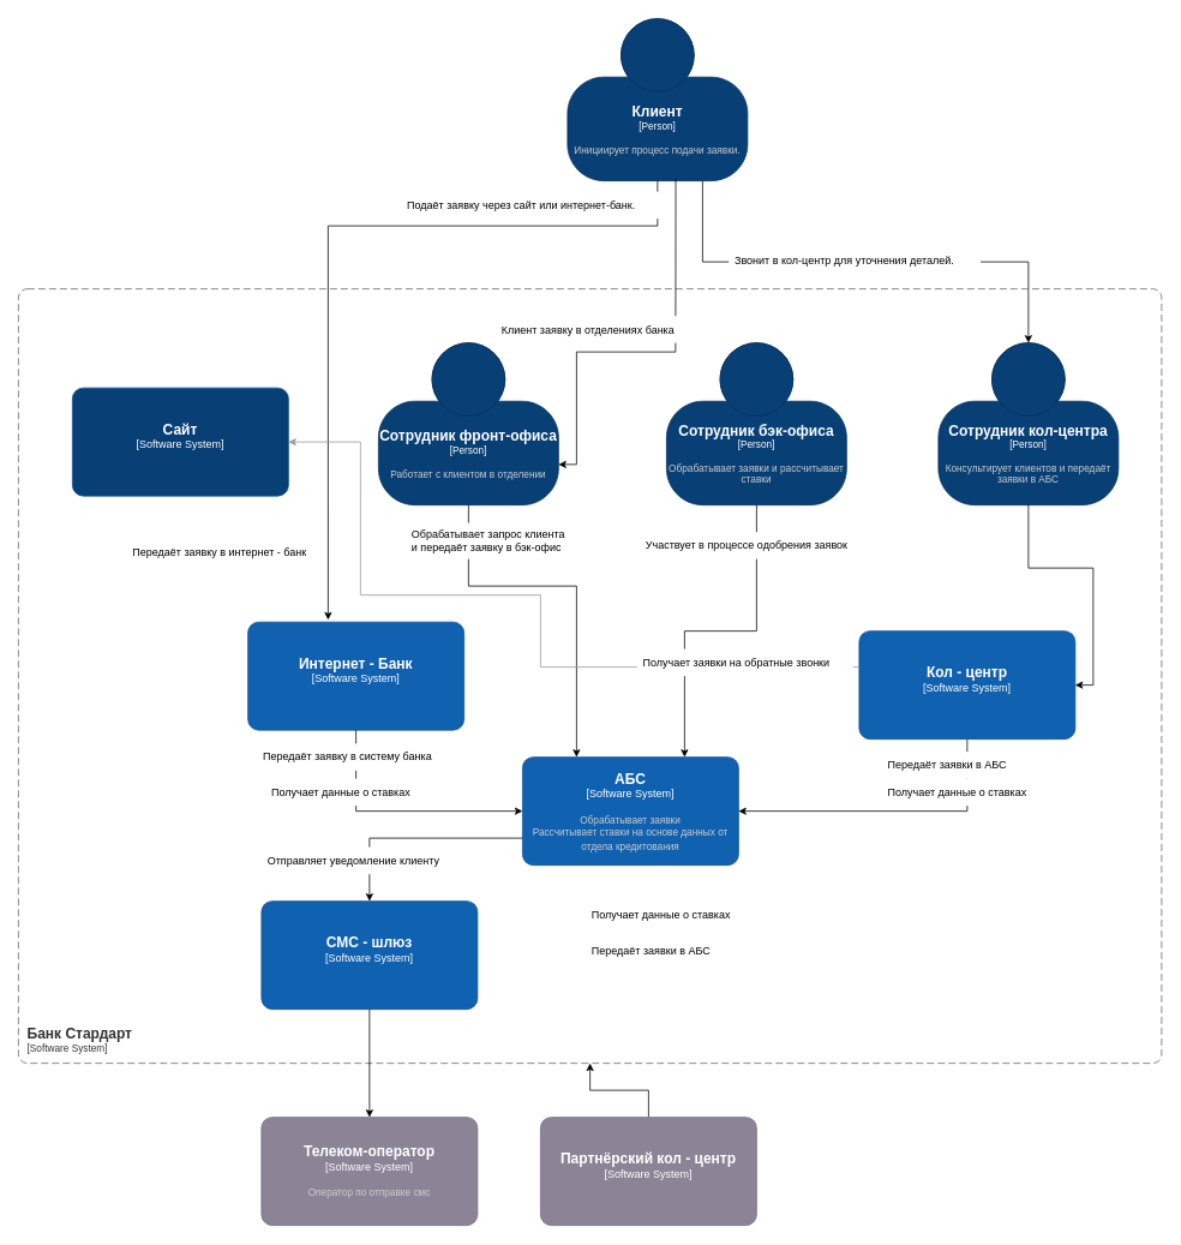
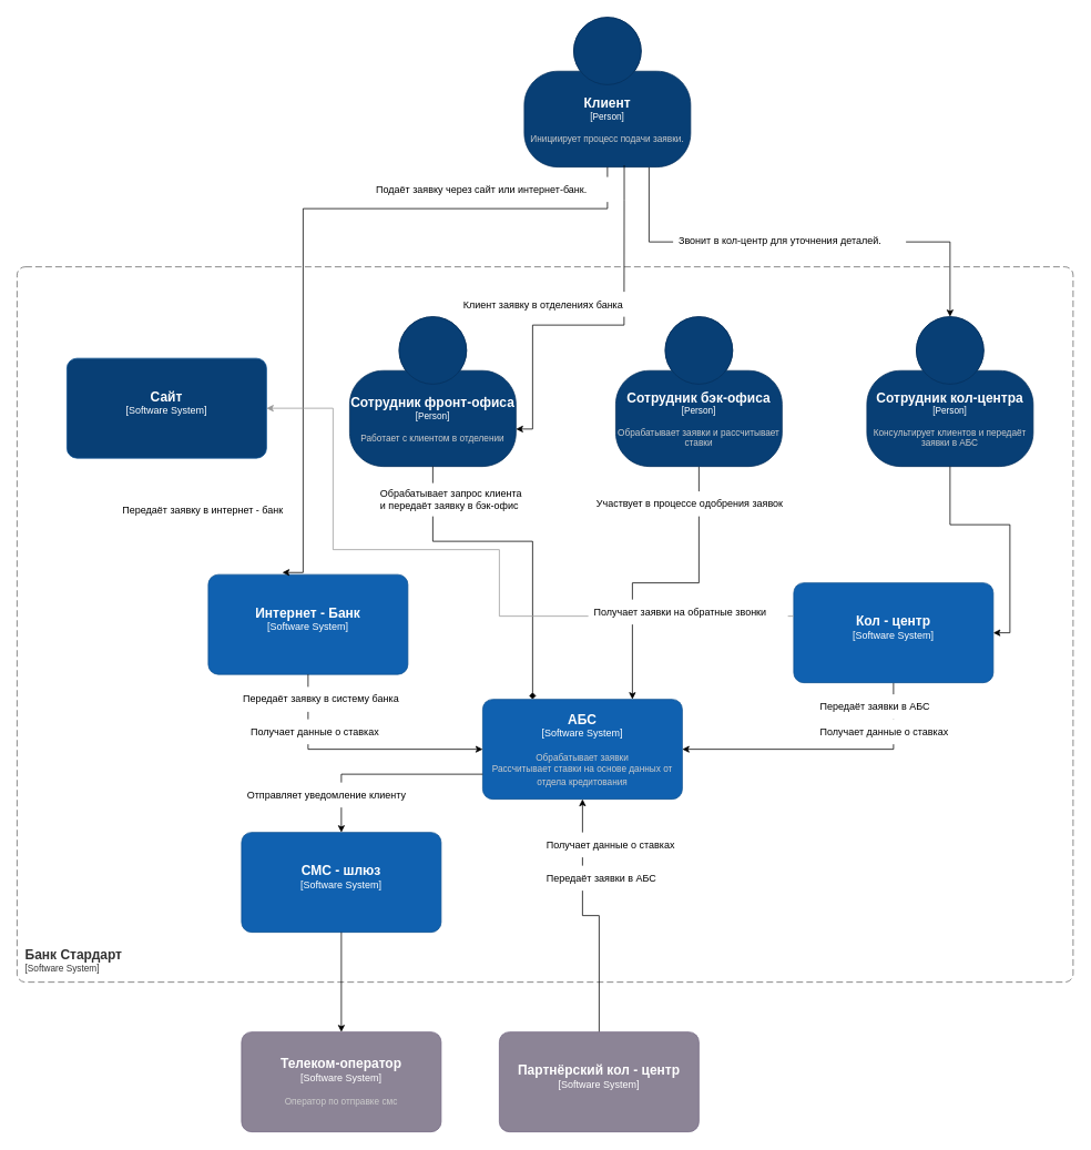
- <mxCell id="10" value="&lt;font style=&quot;font-size: 16px&quot;&gt;&lt;b&gt;Интернет - Банк&lt;/b&gt;&lt;/font&gt;&lt;div&gt;[Software System]&lt;/div&gt;&lt;br&gt;&lt;div&gt;&lt;font style=&quot;font-size: 11px&quot;&gt;&lt;font color=&quot;#cccccc&quot;&gt;&lt;/font&gt;&lt;/div&gt;" style="rounded=1;whiteSpace=wrap;html=1;labelBackgroundColor=none;fillColor=#1061B0;fontColor=#ffffff;align=center;arcSize=10;strokeColor=#0D5091;metaEdit=1;resizable=0;points=[[0.25,0,0],[0.5,0,0],[0.75,0,0],[1,0.25,0],[1,0.5,0],[1,0.75,0],[0.75,1,0],[0.5,1,0],[0.25,1,0],[0,0.75,0],[0,0.5,0],[0,0.25,0]];" parent="1" vertex="1"><mxGeometry x="275" y="690" width="240" height="120" as="geometry" /></mxCell>
+ <mxCell id="10" value="&lt;font style=&quot;font-size: 16px&quot;&gt;&lt;b&gt;Интернет - Банк&lt;/b&gt;&lt;/font&gt;&lt;div&gt;[Software System]&lt;/div&gt;&lt;br&gt;&lt;div&gt;&lt;font style=&quot;font-size: 11px&quot;&gt;&lt;font color=&quot;#cccccc&quot;&gt;&lt;/font&gt;&lt;/div&gt;" style="rounded=1;whiteSpace=wrap;html=1;labelBackgroundColor=none;fillColor=#1061B0;fontColor=#ffffff;align=center;arcSize=10;strokeColor=#0D5091;metaEdit=1;resizable=0;points=[[0.25,0,0],[0.5,0,0],[0.75,0,0],[1,0.25,0],[1,0.5,0],[1,0.75,0],[0.75,1,0],[0.5,1,0],[0.25,1,0],[0,0.75,0],[0,0.5,0],[0,0.25,0]];" parent="1" vertex="1"><mxGeometry x="250" y="690" width="240" height="120" as="geometry" /></mxCell>
- <mxCell id="33" style="edgeStyle=orthogonalEdgeStyle;rounded=0;orthogonalLoop=1;jettySize=auto;html=1;exitX=0.5;exitY=1;exitDx=0;exitDy=0;exitPerimeter=0;entryX=0.25;entryY=0;entryDx=0;entryDy=0;entryPerimeter=0;" parent="1" source="4" target="12" edge="1"><mxGeometry relative="1" as="geometry"><Array as="points"><mxPoint x="520" y="650" /><mxPoint x="640" y="650" /></Array></mxGeometry></mxCell>
+ <mxCell id="33" style="edgeStyle=orthogonalEdgeStyle;rounded=0;orthogonalLoop=1;jettySize=auto;html=1;exitX=0.5;exitY=1;exitDx=0;exitDy=0;exitPerimeter=0;entryX=0.25;entryY=0;entryDx=0;entryDy=0;entryPerimeter=0;endArrow=diamond;" parent="1" source="4" target="12" edge="1"><mxGeometry relative="1" as="geometry"><Array as="points"><mxPoint x="520" y="650" /><mxPoint x="640" y="650" /></Array></mxGeometry></mxCell>
- <mxCell id="16" style="edgeStyle=orthogonalEdgeStyle;rounded=0;orthogonalLoop=1;jettySize=auto;html=1;" parent="1" source="17" target="8" edge="1"><mxGeometry relative="1" as="geometry" /></mxCell>
+ <mxCell id="16" style="edgeStyle=orthogonalEdgeStyle;rounded=0;orthogonalLoop=1;jettySize=auto;html=1;entryX=0.5;entryY=1;entryDx=0;entryDy=0;entryPerimeter=0;" parent="1" source="17" target="12" edge="1"><mxGeometry relative="1" as="geometry" /></mxCell>
